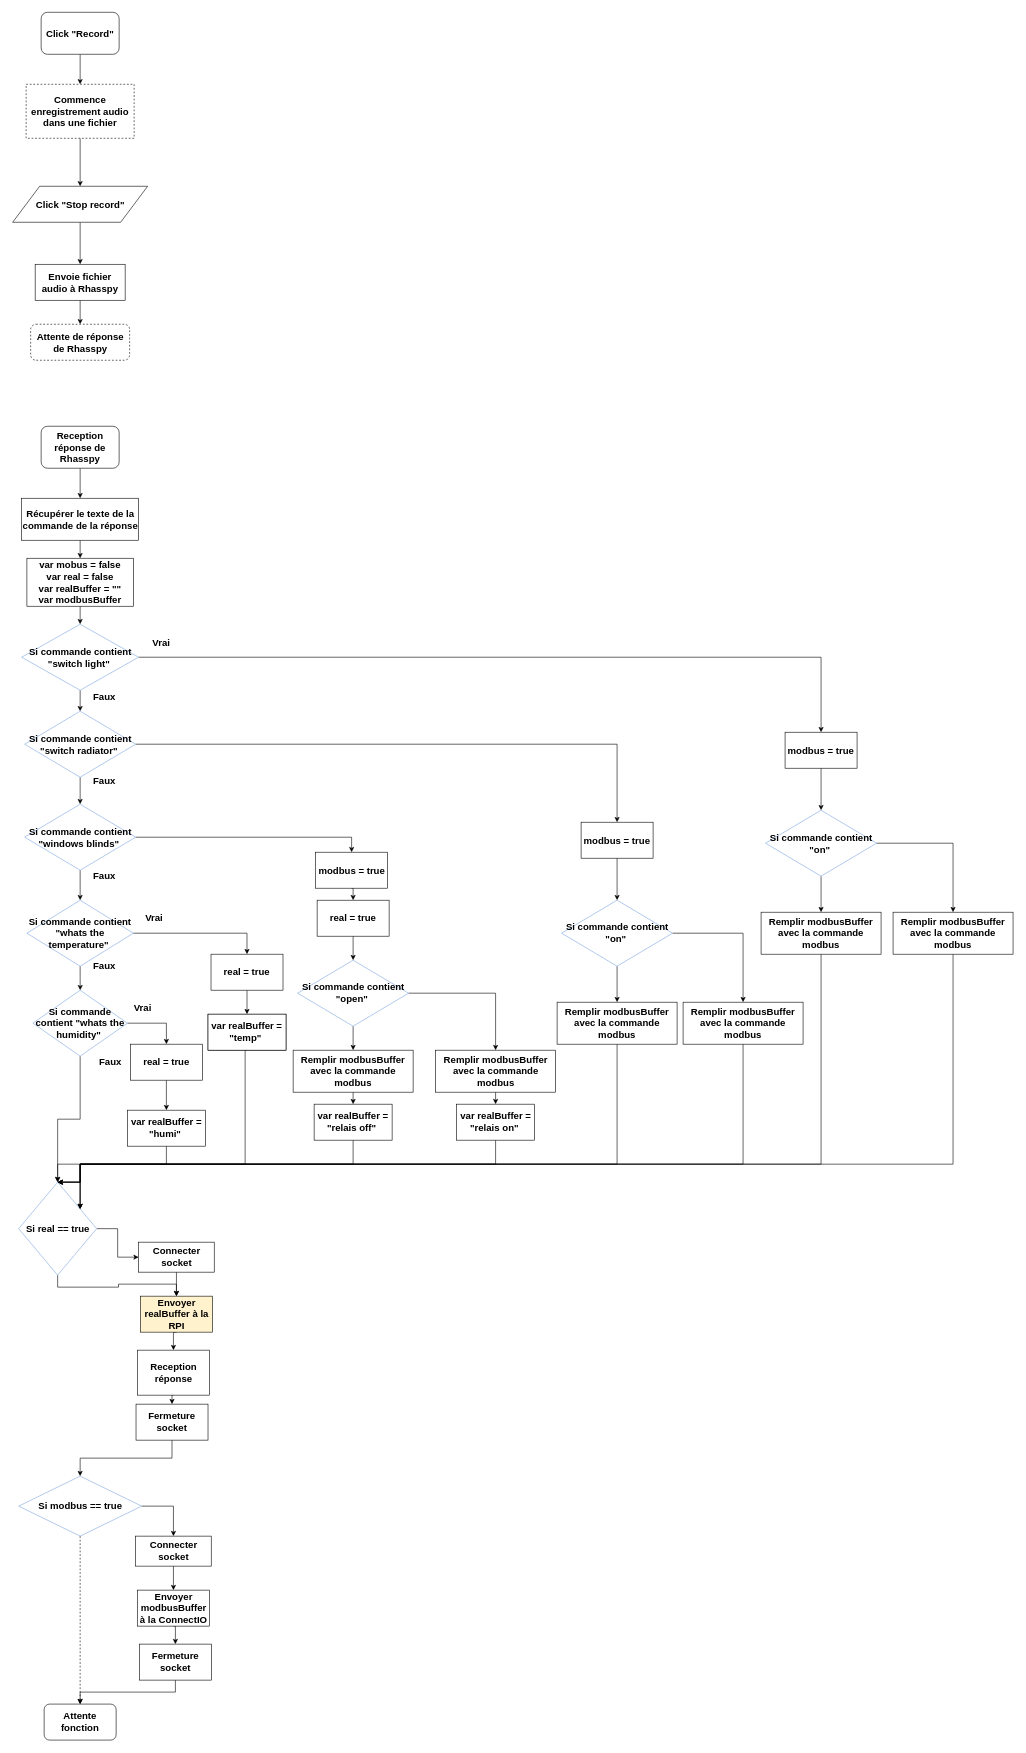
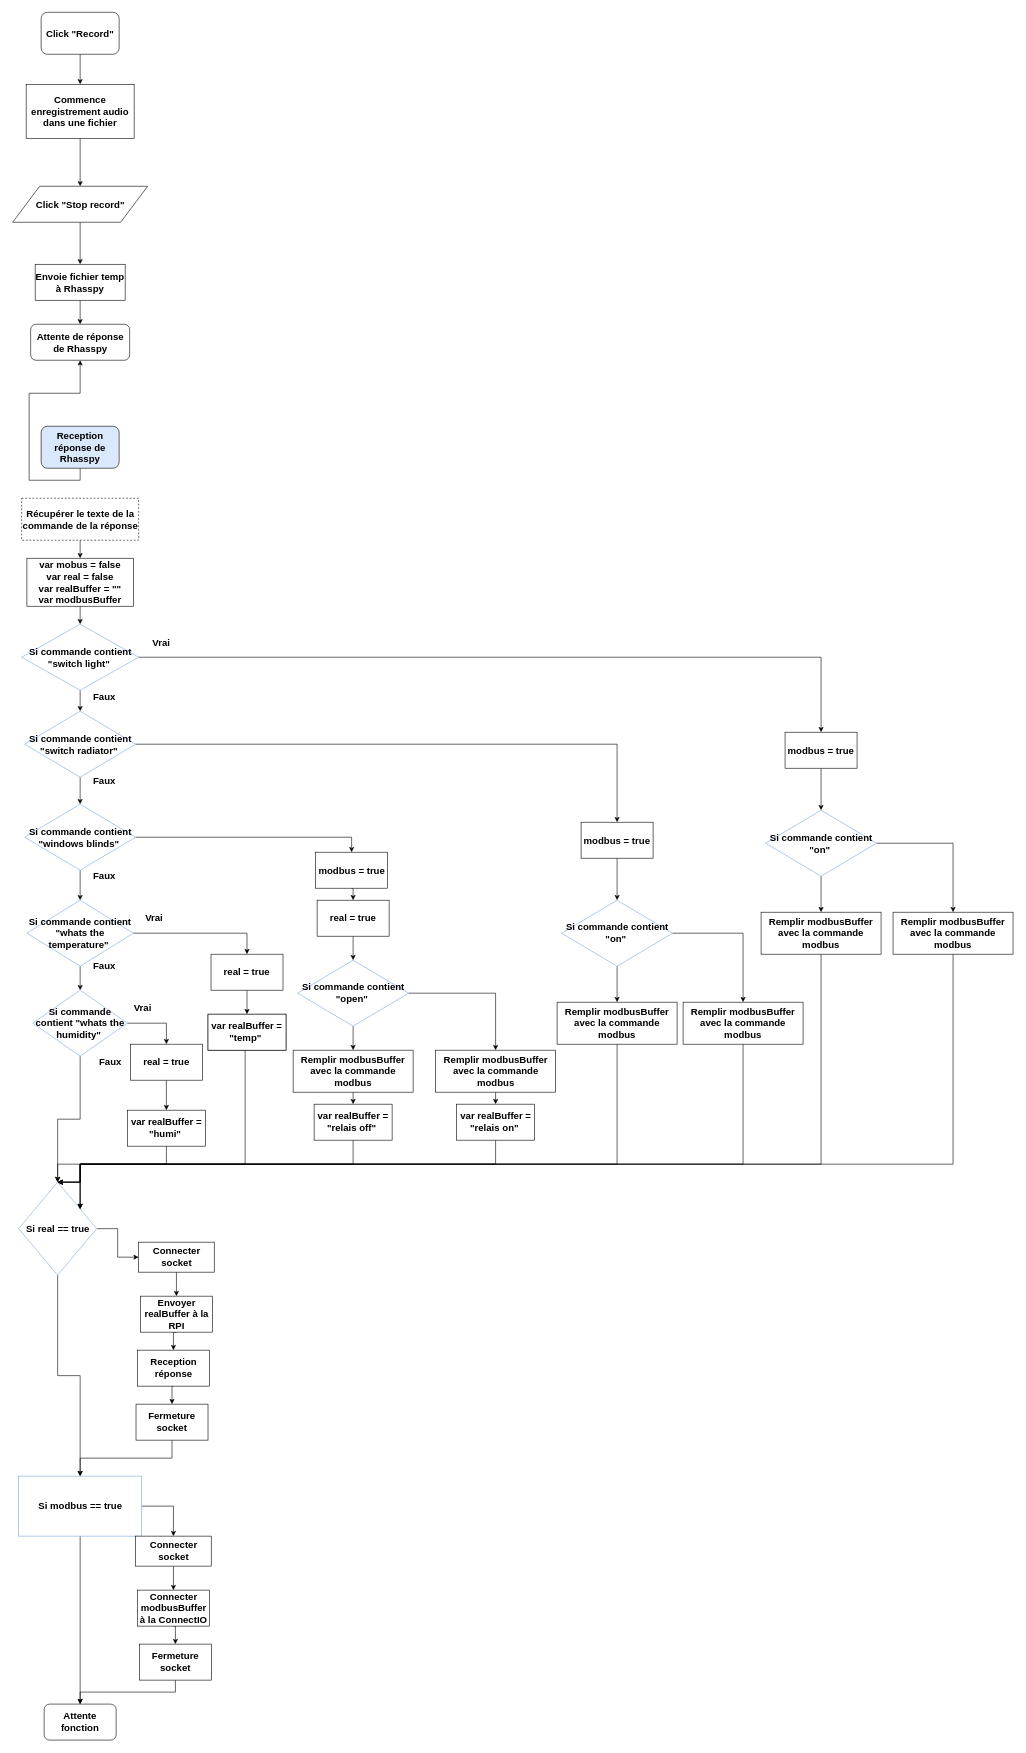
- <mxCell id="5" value="&lt;b&gt;&lt;font style=&quot;font-size: 16px&quot;&gt;Commence enregistrement audio dans une fichier&lt;/font&gt;&lt;/b&gt;" style="rounded=0;whiteSpace=wrap;html=1;dashed=1;" parent="1" vertex="1"><mxGeometry x="43" y="140" width="180" height="90" as="geometry" /></mxCell>
+ <mxCell id="5" value="&lt;b&gt;&lt;font style=&quot;font-size: 16px&quot;&gt;Commence enregistrement audio dans une fichier&lt;/font&gt;&lt;/b&gt;" style="rounded=0;whiteSpace=wrap;html=1;" parent="1" vertex="1"><mxGeometry x="43" y="140" width="180" height="90" as="geometry" /></mxCell>
- <mxCell id="9" value="&lt;font style=&quot;font-size: 16px&quot;&gt;&lt;b&gt;Envoie fichier audio à Rhasspy&lt;/b&gt;&lt;/font&gt;" style="rounded=0;whiteSpace=wrap;html=1;" parent="1" vertex="1"><mxGeometry x="58" y="440" width="150" height="60" as="geometry" /></mxCell>
+ <mxCell id="9" value="&lt;font style=&quot;font-size: 16px&quot;&gt;&lt;b&gt;Envoie fichier temp à Rhasspy&lt;/b&gt;&lt;/font&gt;" style="rounded=0;whiteSpace=wrap;html=1;" parent="1" vertex="1"><mxGeometry x="58" y="440" width="150" height="60" as="geometry" /></mxCell>
- <mxCell id="10" value="&lt;span&gt;&lt;font style=&quot;font-size: 16px&quot;&gt;&lt;b&gt;Attente de réponse de Rhasspy&lt;/b&gt;&lt;/font&gt;&lt;/span&gt;" style="rounded=1;whiteSpace=wrap;html=1;dashed=1;" parent="1" vertex="1"><mxGeometry x="50.5" y="540" width="165" height="60" as="geometry" /></mxCell>
+ <mxCell id="10" value="&lt;span&gt;&lt;font style=&quot;font-size: 16px&quot;&gt;&lt;b&gt;Attente de réponse de Rhasspy&lt;/b&gt;&lt;/font&gt;&lt;/span&gt;" style="rounded=1;whiteSpace=wrap;html=1;" parent="1" vertex="1"><mxGeometry x="50.5" y="540" width="165" height="60" as="geometry" /></mxCell>
- <mxCell id="12" value="&lt;b&gt;&lt;font style=&quot;font-size: 16px&quot;&gt;Reception réponse de Rhasspy&lt;/font&gt;&lt;/b&gt;" style="rounded=1;whiteSpace=wrap;html=1;" parent="1" vertex="1"><mxGeometry x="68" y="710" width="130" height="70" as="geometry" /></mxCell>
+ <mxCell id="12" value="&lt;b&gt;&lt;font style=&quot;font-size: 16px&quot;&gt;Reception réponse de Rhasspy&lt;/font&gt;&lt;/b&gt;" style="rounded=1;whiteSpace=wrap;html=1;fillColor=#dae8fc;" parent="1" vertex="1"><mxGeometry x="68" y="710" width="130" height="70" as="geometry" /></mxCell>
- <mxCell id="11" style="edgeStyle=orthogonalEdgeStyle;rounded=0;orthogonalLoop=1;jettySize=auto;html=1;exitX=0.5;exitY=1;exitDx=0;exitDy=0;entryX=0.5;entryY=0;entryDx=0;entryDy=0;" parent="1" source="12" target="14" edge="1"><mxGeometry relative="1" as="geometry" /></mxCell>
+ <mxCell id="11" style="edgeStyle=orthogonalEdgeStyle;rounded=0;orthogonalLoop=1;jettySize=auto;html=1;exitX=0.5;exitY=1;exitDx=0;exitDy=0;" parent="1" source="12" target="10" edge="1"><mxGeometry relative="1" as="geometry" /></mxCell>
- <mxCell id="14" value="&lt;font style=&quot;font-size: 16px&quot;&gt;&lt;b&gt;Récupérer le texte de la commande de la réponse&lt;/b&gt;&lt;/font&gt;" style="rounded=0;whiteSpace=wrap;html=1;" parent="1" vertex="1"><mxGeometry x="35.5" y="830" width="195" height="70" as="geometry" /></mxCell>
+ <mxCell id="14" value="&lt;font style=&quot;font-size: 16px&quot;&gt;&lt;b&gt;Récupérer le texte de la commande de la réponse&lt;/b&gt;&lt;/font&gt;" style="rounded=0;whiteSpace=wrap;html=1;dashed=1;" parent="1" vertex="1"><mxGeometry x="35.5" y="830" width="195" height="70" as="geometry" /></mxCell>
- <mxCell id="49" style="edgeStyle=orthogonalEdgeStyle;rounded=0;orthogonalLoop=1;jettySize=auto;html=1;exitX=0.5;exitY=1;exitDx=0;exitDy=0;" edge="1" parent="1" source="50" target="88"><mxGeometry relative="1" as="geometry" /></mxCell>
+ <mxCell id="49" style="edgeStyle=orthogonalEdgeStyle;rounded=0;orthogonalLoop=1;jettySize=auto;html=1;exitX=0.5;exitY=1;exitDx=0;exitDy=0;entryX=0.5;entryY=0;entryDx=0;entryDy=0;" edge="1" parent="1" source="50" target="93"><mxGeometry relative="1" as="geometry" /></mxCell>
- <mxCell id="88" value="&lt;b&gt;&lt;font style=&quot;font-size: 16px&quot;&gt;Envoyer realBuffer à la RPI&lt;/font&gt;&lt;/b&gt;" style="rounded=0;whiteSpace=wrap;html=1;strokeColor=#000000;fillColor=#fff2cc;" vertex="1" parent="1"><mxGeometry x="233.5" y="2160" width="120" height="60" as="geometry" /></mxCell>
+ <mxCell id="88" value="&lt;b&gt;&lt;font style=&quot;font-size: 16px&quot;&gt;Envoyer realBuffer à la RPI&lt;/font&gt;&lt;/b&gt;" style="rounded=0;whiteSpace=wrap;html=1;strokeColor=#000000;fillColor=#FFFFFF;" vertex="1" parent="1"><mxGeometry x="233.5" y="2160" width="120" height="60" as="geometry" /></mxCell>
- <mxCell id="102" value="&lt;b&gt;&lt;font style=&quot;font-size: 16px&quot;&gt;Reception réponse&lt;/font&gt;&lt;/b&gt;" style="rounded=0;whiteSpace=wrap;html=1;strokeColor=#000000;fillColor=#FFFFFF;" vertex="1" parent="1"><mxGeometry x="228.5" y="2250" width="120" height="75" as="geometry" /></mxCell>
+ <mxCell id="102" value="&lt;b&gt;&lt;font style=&quot;font-size: 16px&quot;&gt;Reception réponse&lt;/font&gt;&lt;/b&gt;" style="rounded=0;whiteSpace=wrap;html=1;strokeColor=#000000;fillColor=#FFFFFF;" vertex="1" parent="1"><mxGeometry x="228.5" y="2250" width="120" height="60" as="geometry" /></mxCell>
- <mxCell id="93" value="&lt;b&gt;&lt;font style=&quot;font-size: 16px&quot;&gt;Si modbus == true&lt;/font&gt;&lt;/b&gt;" style="rhombus;whiteSpace=wrap;html=1;rounded=0;shadow=0;comic=0;strokeWidth=1;fillColor=#FFFFFF;strokeColor=#7EA6E0;" vertex="1" parent="1"><mxGeometry x="30.5" y="2460" width="205" height="100" as="geometry" /></mxCell>
+ <mxCell id="93" value="&lt;b&gt;&lt;font style=&quot;font-size: 16px&quot;&gt;Si modbus == true&lt;/font&gt;&lt;/b&gt;" style="whiteSpace=wrap;html=1;shadow=0;comic=0;strokeWidth=1;fillColor=#FFFFFF;strokeColor=#7EA6E0;rounded=0;" vertex="1" parent="1"><mxGeometry x="30.5" y="2460" width="205" height="100" as="geometry" /></mxCell>
- <mxCell id="97" value="&lt;b&gt;&lt;font style=&quot;font-size: 16px&quot;&gt;Envoyer modbusBuffer à la ConnectIO&lt;/font&gt;&lt;/b&gt;" style="rounded=0;whiteSpace=wrap;html=1;strokeColor=#000000;fillColor=#FFFFFF;" vertex="1" parent="1"><mxGeometry x="228.5" y="2650" width="120" height="60" as="geometry" /></mxCell>
+ <mxCell id="97" value="&lt;b&gt;&lt;font style=&quot;font-size: 16px&quot;&gt;Connecter modbusBuffer à la ConnectIO&lt;/font&gt;&lt;/b&gt;" style="rounded=0;whiteSpace=wrap;html=1;strokeColor=#000000;fillColor=#FFFFFF;" vertex="1" parent="1"><mxGeometry x="228.5" y="2650" width="120" height="60" as="geometry" /></mxCell>
- <mxCell id="92" style="edgeStyle=orthogonalEdgeStyle;rounded=0;orthogonalLoop=1;jettySize=auto;html=1;exitX=0.5;exitY=1;exitDx=0;exitDy=0;dashed=1;" edge="1" parent="1" source="93" target="100"><mxGeometry relative="1" as="geometry" /></mxCell>
+ <mxCell id="92" style="edgeStyle=orthogonalEdgeStyle;rounded=0;orthogonalLoop=1;jettySize=auto;html=1;exitX=0.5;exitY=1;exitDx=0;exitDy=0;" edge="1" parent="1" source="93" target="100"><mxGeometry relative="1" as="geometry" /></mxCell>
